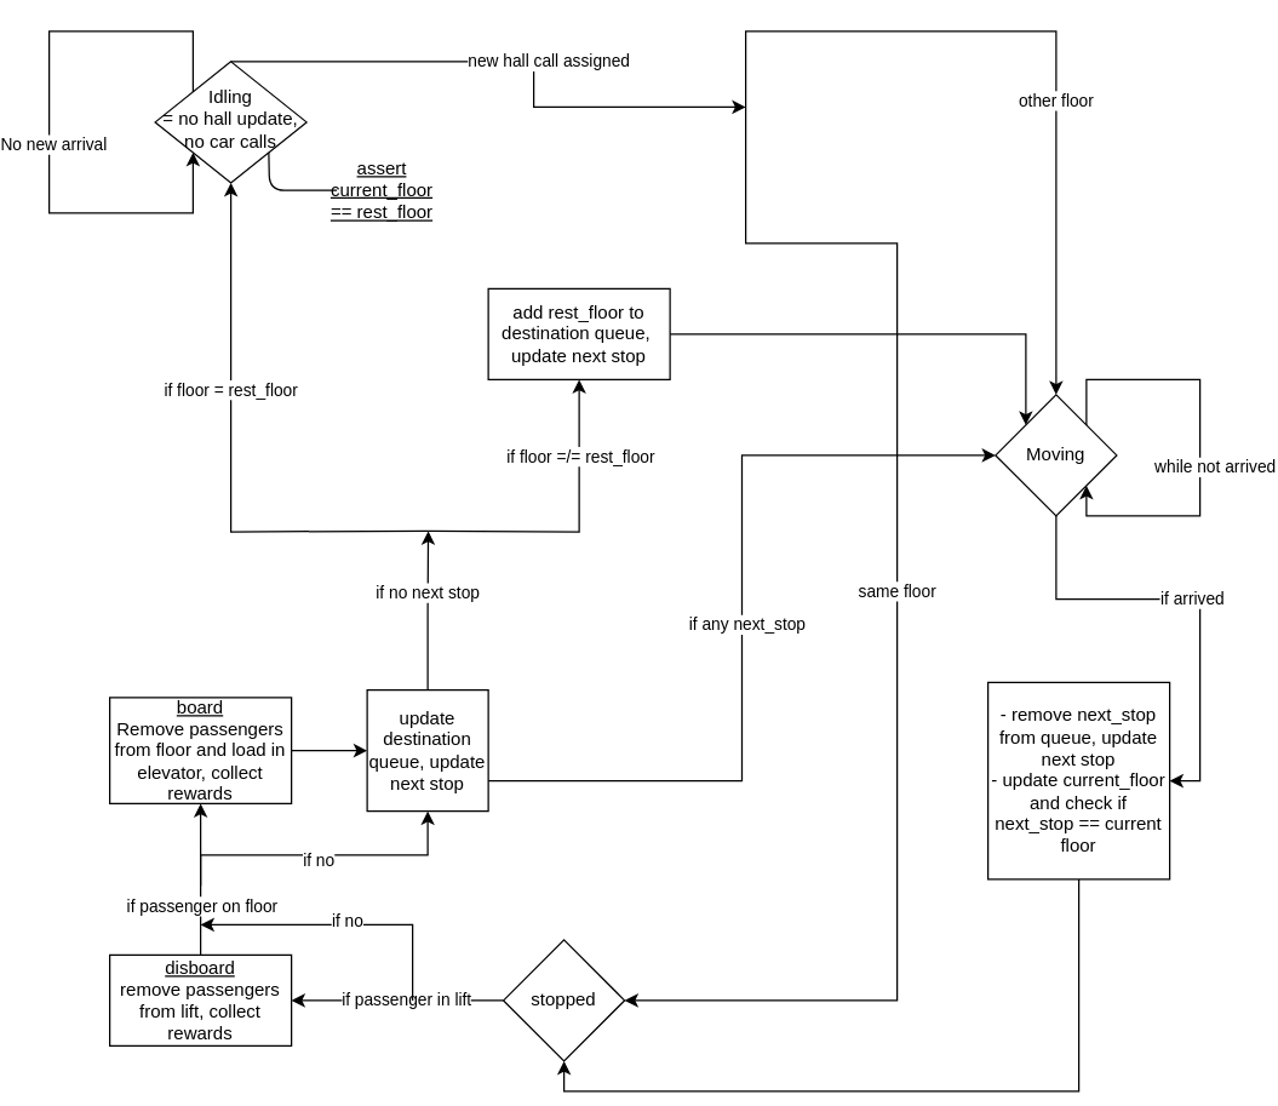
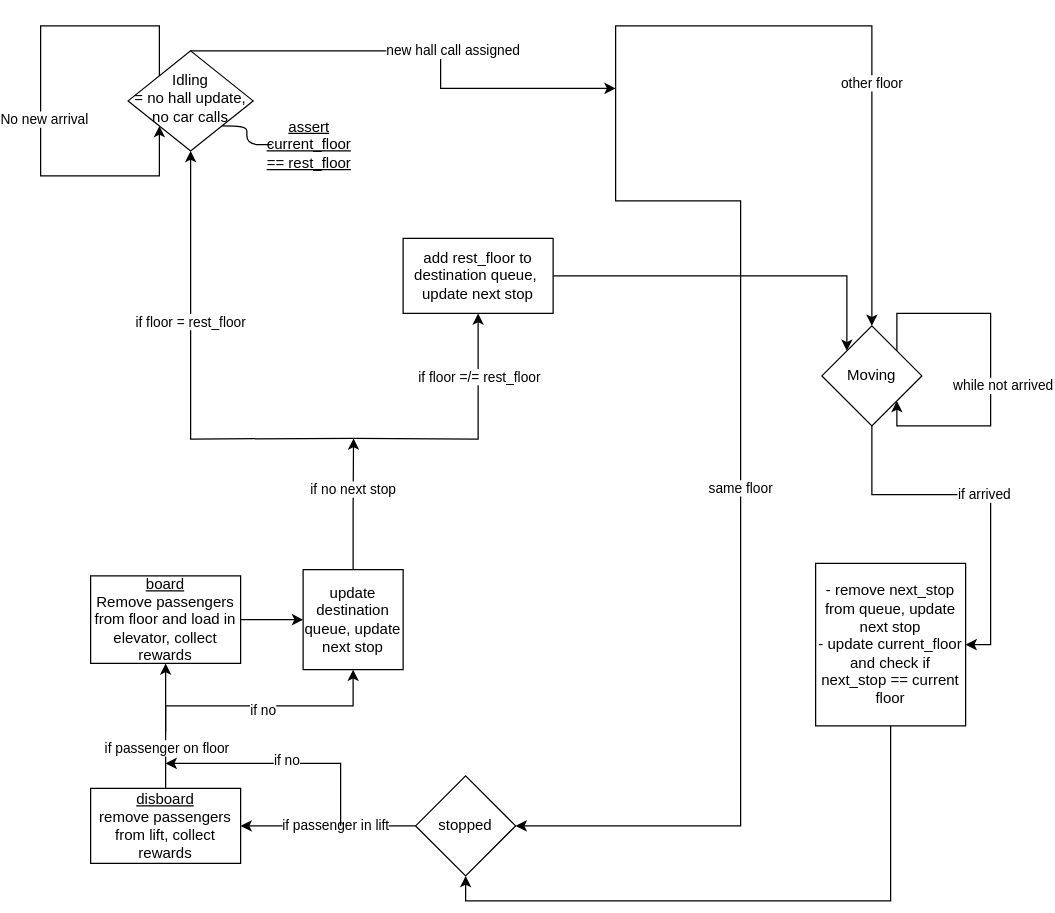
- <mxCell id="37" value="&lt;u&gt;assert current_floor == rest_floor&lt;/u&gt;" style="text;html=1;strokeColor=none;fillColor=none;align=center;verticalAlign=middle;whiteSpace=wrap;rounded=0;" parent="1" vertex="1"><mxGeometry x="210" y="110" width="60" height="30" as="geometry" /></mxCell>
+ <mxCell id="37" value="&lt;u&gt;assert current_floor == rest_floor&lt;/u&gt;" style="text;html=1;strokeColor=none;fillColor=none;align=center;verticalAlign=middle;whiteSpace=wrap;rounded=0;" parent="1" vertex="1"><mxGeometry x="205" y="100" width="60" height="30" as="geometry" /></mxCell>
- <mxCell id="19" style="edgeStyle=orthogonalEdgeStyle;rounded=0;orthogonalLoop=1;jettySize=auto;html=1;exitX=1;exitY=0.75;exitDx=0;exitDy=0;entryX=0;entryY=0.5;entryDx=0;entryDy=0;" parent="1" source="23" target="5" edge="1"><mxGeometry relative="1" as="geometry"><mxPoint x="380" y="320" as="targetPoint" /></mxGeometry></mxCell>
- <mxCell id="20" value="if any next_stop" style="edgeLabel;html=1;align=center;verticalAlign=middle;resizable=0;points=[];" parent="19" vertex="1" connectable="0"><mxGeometry x="0.096" y="-3" relative="1" as="geometry"><mxPoint y="30" as="offset" /></mxGeometry></mxCell>
